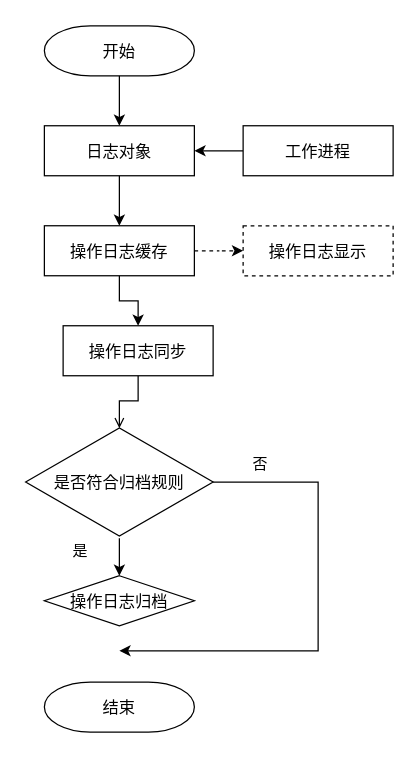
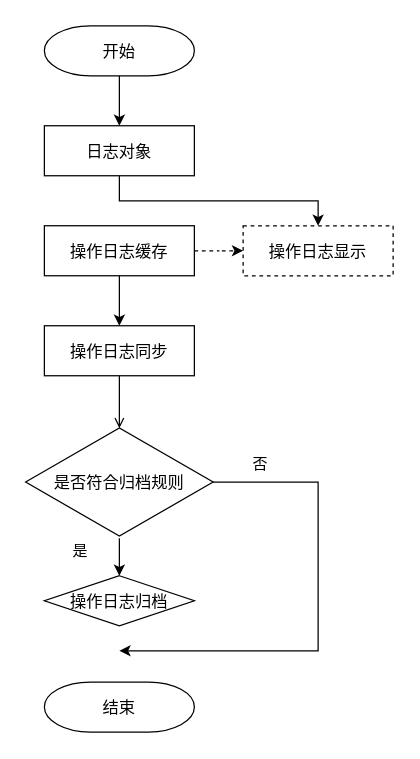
- <mxCell id="4" value="" style="edgeStyle=orthogonalEdgeStyle;rounded=0;orthogonalLoop=1;jettySize=auto;exitX=0;exitY=0.5;exitDx=0;exitDy=0;entryX=1;entryY=0.5;entryDx=0;entryDy=0;" edge="1" parent="1" source="5" target="3"><mxGeometry relative="1" as="geometry" /></mxCell>
- <mxCell id="5" value="工作进程" style="rounded=0;fontSize=13;glass=0;strokeWidth=1;shadow=0;" vertex="1" parent="1"><mxGeometry x="194" y="100" width="120" height="40" as="geometry" /></mxCell>
- <mxCell id="2" style="edgeStyle=orthogonalEdgeStyle;rounded=0;orthogonalLoop=1;jettySize=auto;html=1;exitX=0.5;exitY=1;exitDx=0;exitDy=0;entryX=0.5;entryY=0;entryDx=0;entryDy=0;" edge="1" parent="1" source="3" target="8"><mxGeometry relative="1" as="geometry" /></mxCell>
+ <mxCell id="2" style="edgeStyle=orthogonalEdgeStyle;rounded=0;orthogonalLoop=1;jettySize=auto;html=1;exitX=0.5;exitY=1;exitDx=0;exitDy=0;" edge="1" parent="1" source="3" target="9"><mxGeometry relative="1" as="geometry" /></mxCell>
- <mxCell id="18" value="操作日志同步" style="rounded=0;fontSize=13;glass=0;strokeWidth=1;shadow=0;" vertex="1" parent="1"><mxGeometry x="50" y="260" width="120" height="40" as="geometry" /></mxCell>
+ <mxCell id="18" value="操作日志同步" style="rounded=0;fontSize=13;glass=0;strokeWidth=1;shadow=0;" vertex="1" parent="1"><mxGeometry x="35" y="260" width="120" height="40" as="geometry" /></mxCell>
